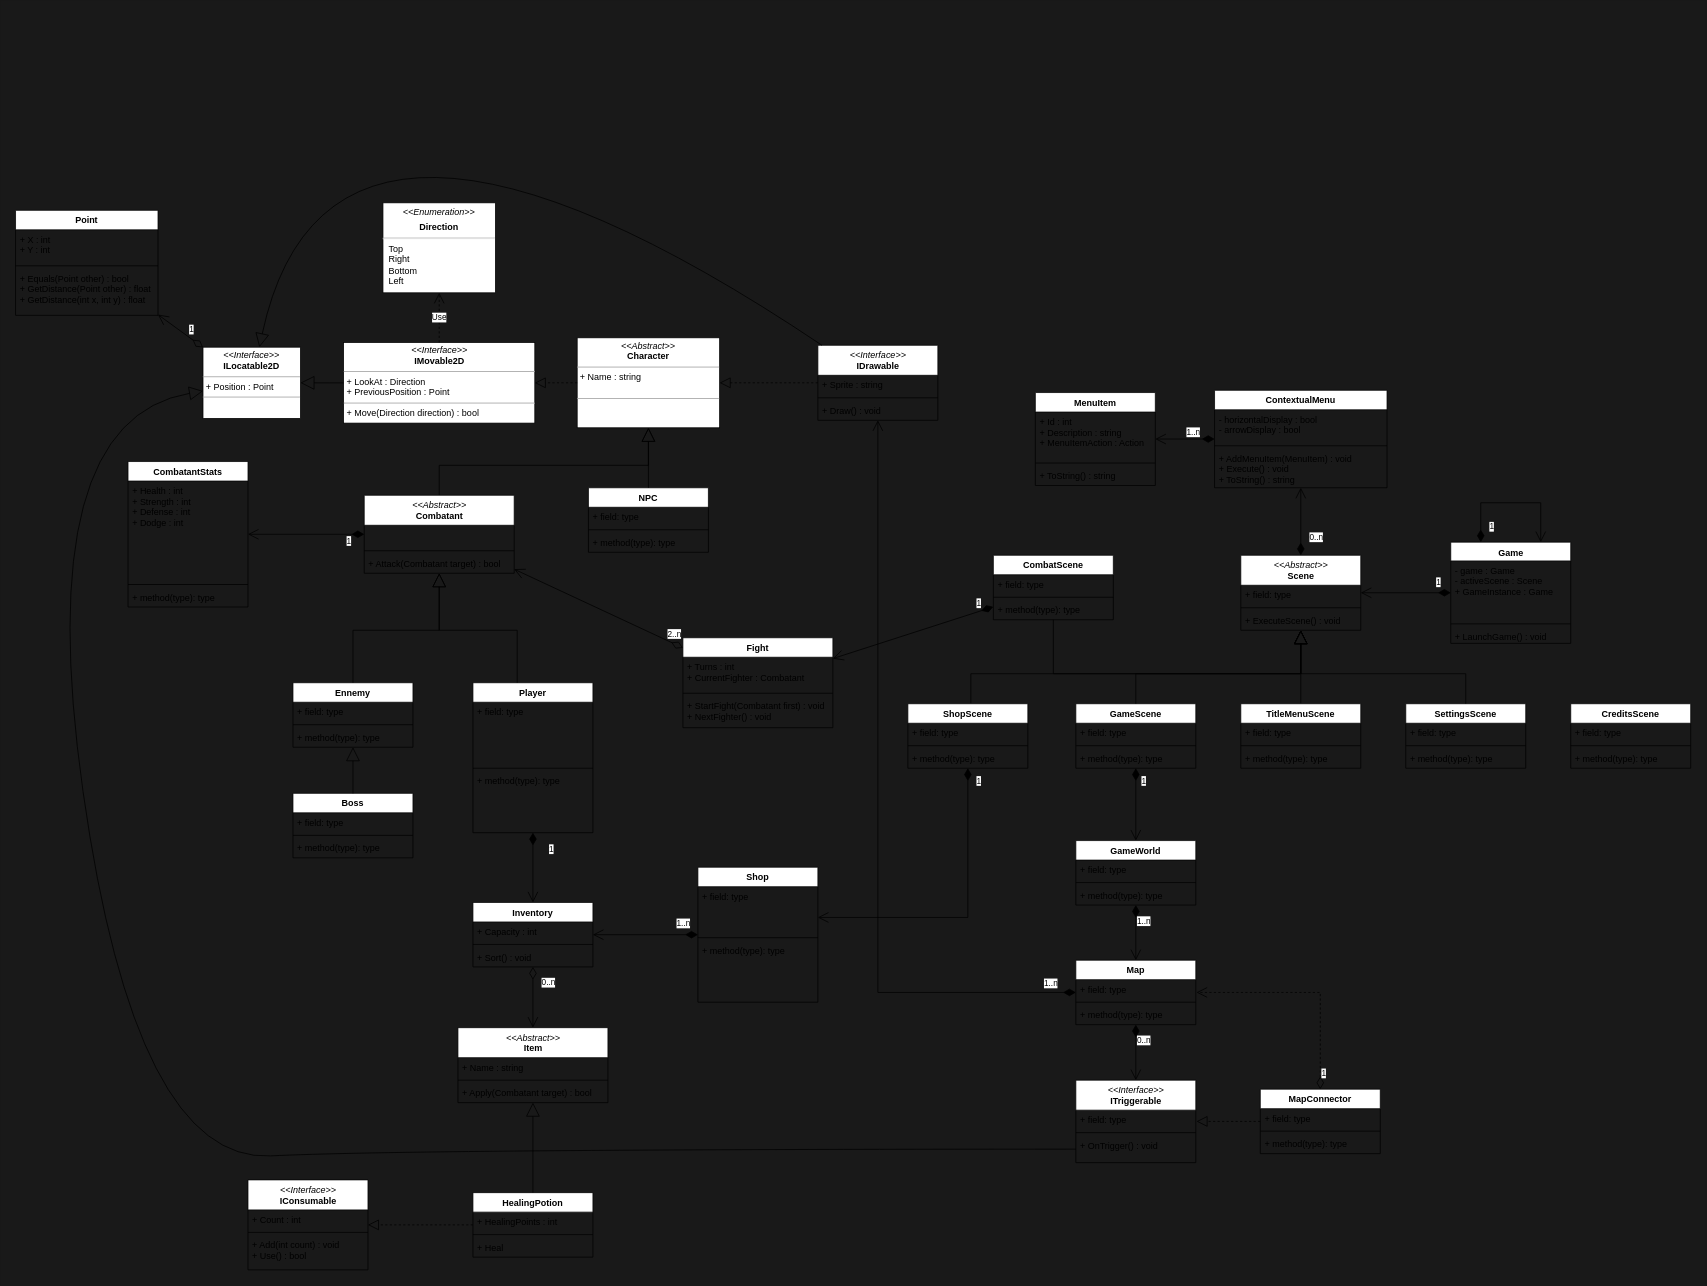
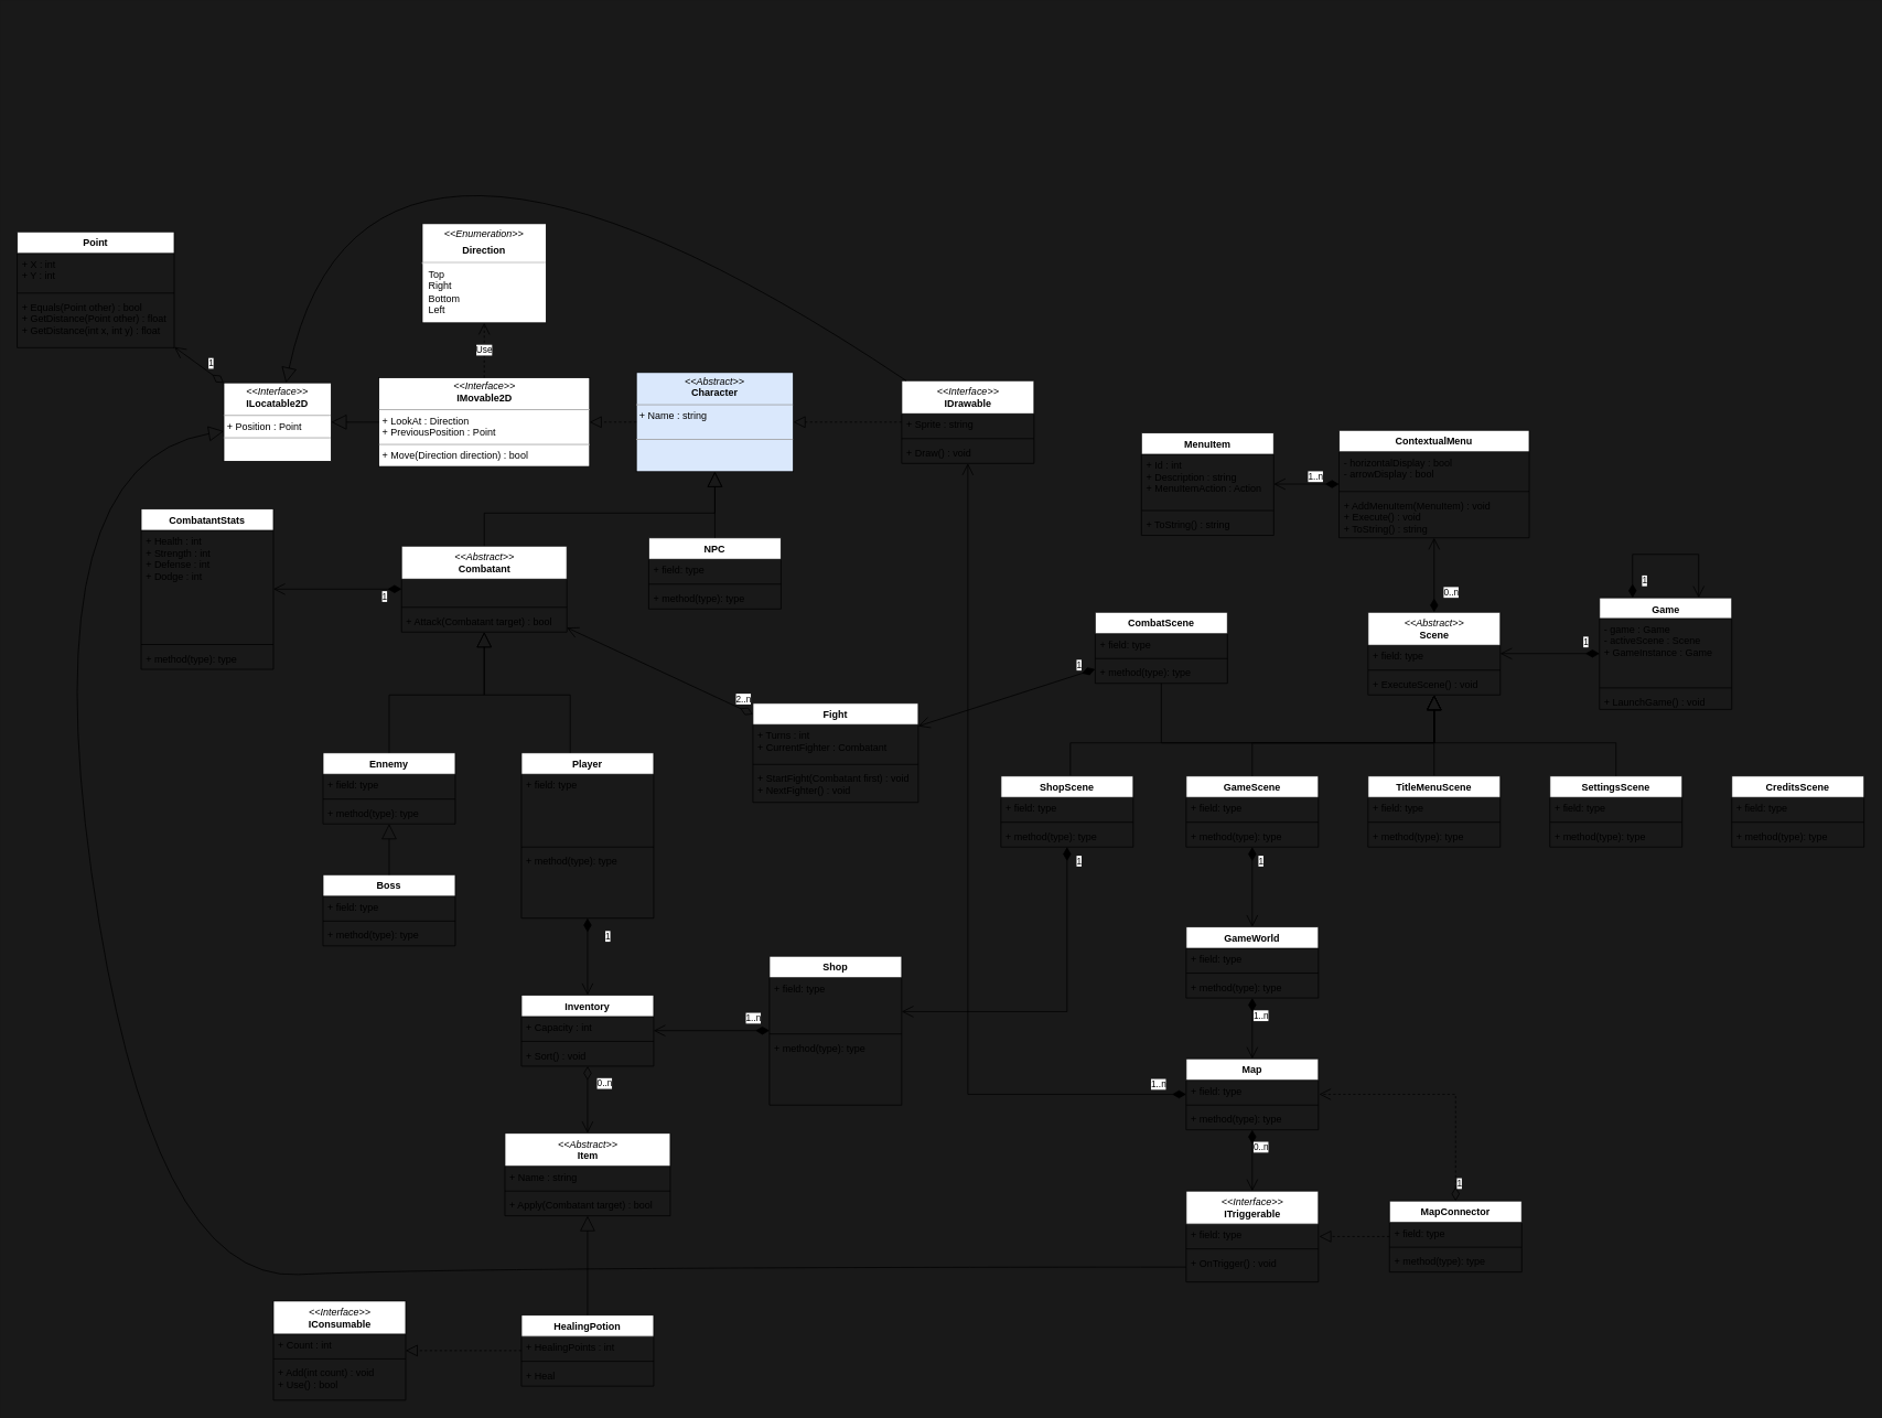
- <mxCell id="18" value="&lt;p style=&quot;margin: 0px ; margin-top: 4px ; text-align: center&quot;&gt;&lt;i&gt;&amp;lt;&amp;lt;Abstract&amp;gt;&amp;gt;&lt;/i&gt;&lt;br&gt;&lt;b&gt;Character&lt;/b&gt;&lt;/p&gt;&lt;hr size=&quot;1&quot;&gt;&lt;p style=&quot;margin: 0px ; margin-left: 4px&quot;&gt;+ Name : string&lt;br&gt;&lt;/p&gt;&lt;p style=&quot;margin: 0px ; margin-left: 4px&quot;&gt;&lt;br&gt;&lt;/p&gt;&lt;hr size=&quot;1&quot;&gt;&lt;p style=&quot;margin: 0px ; margin-left: 4px&quot;&gt;&lt;br&gt;&lt;/p&gt;" style="verticalAlign=top;align=left;overflow=fill;fontSize=12;fontFamily=Helvetica;html=1;" parent="1" vertex="1"><mxGeometry x="769" y="450" width="190" height="120" as="geometry" /></mxCell>
+ <mxCell id="18" value="&lt;p style=&quot;margin: 0px ; margin-top: 4px ; text-align: center&quot;&gt;&lt;i&gt;&amp;lt;&amp;lt;Abstract&amp;gt;&amp;gt;&lt;/i&gt;&lt;br&gt;&lt;b&gt;Character&lt;/b&gt;&lt;/p&gt;&lt;hr size=&quot;1&quot;&gt;&lt;p style=&quot;margin: 0px ; margin-left: 4px&quot;&gt;+ Name : string&lt;br&gt;&lt;/p&gt;&lt;p style=&quot;margin: 0px ; margin-left: 4px&quot;&gt;&lt;br&gt;&lt;/p&gt;&lt;hr size=&quot;1&quot;&gt;&lt;p style=&quot;margin: 0px ; margin-left: 4px&quot;&gt;&lt;br&gt;&lt;/p&gt;" style="verticalAlign=top;align=left;overflow=fill;fontSize=12;fontFamily=Helvetica;html=1;fillColor=#dae8fc;" parent="1" vertex="1"><mxGeometry x="769" y="450" width="190" height="120" as="geometry" /></mxCell>
